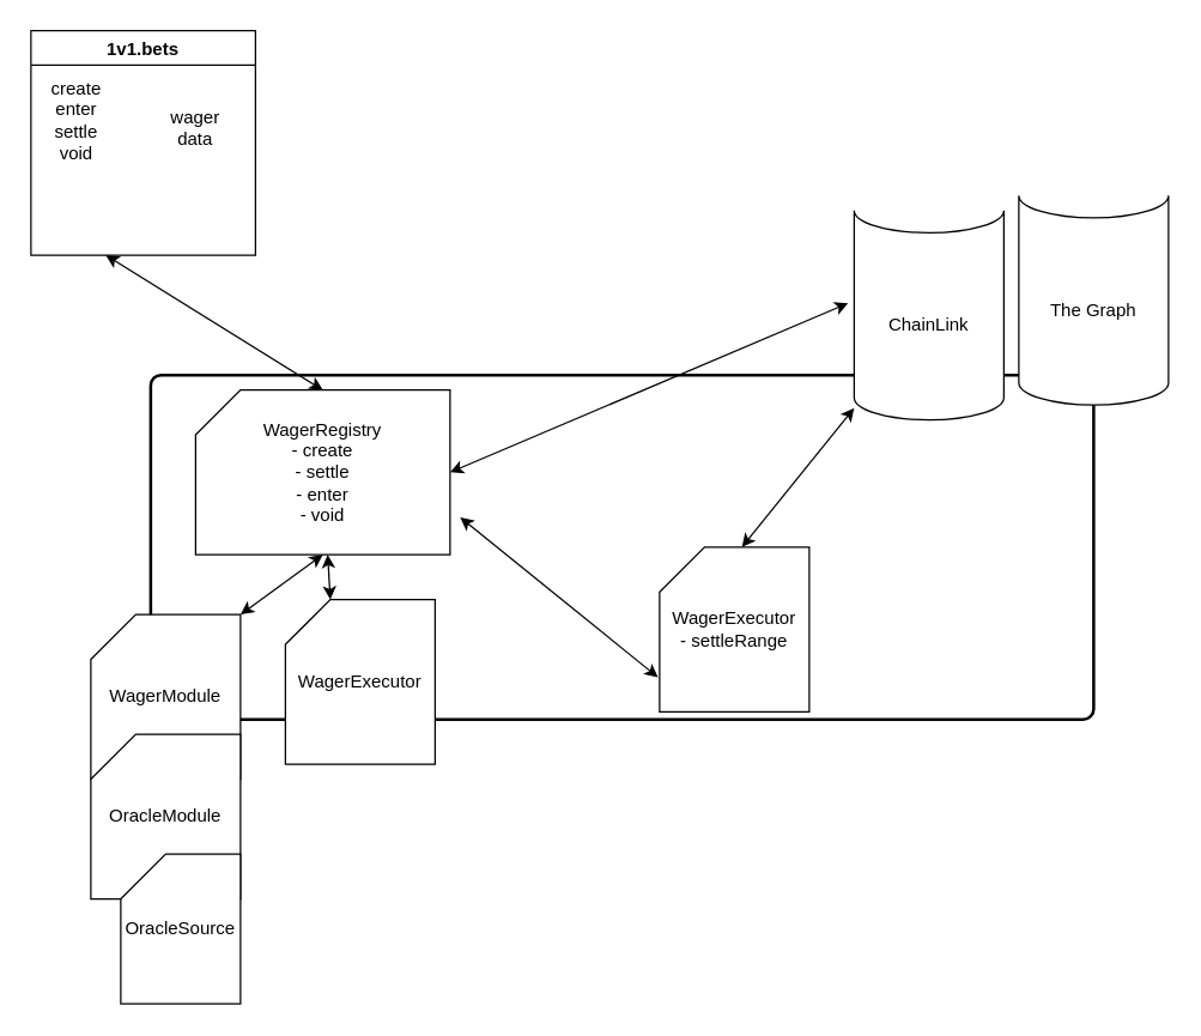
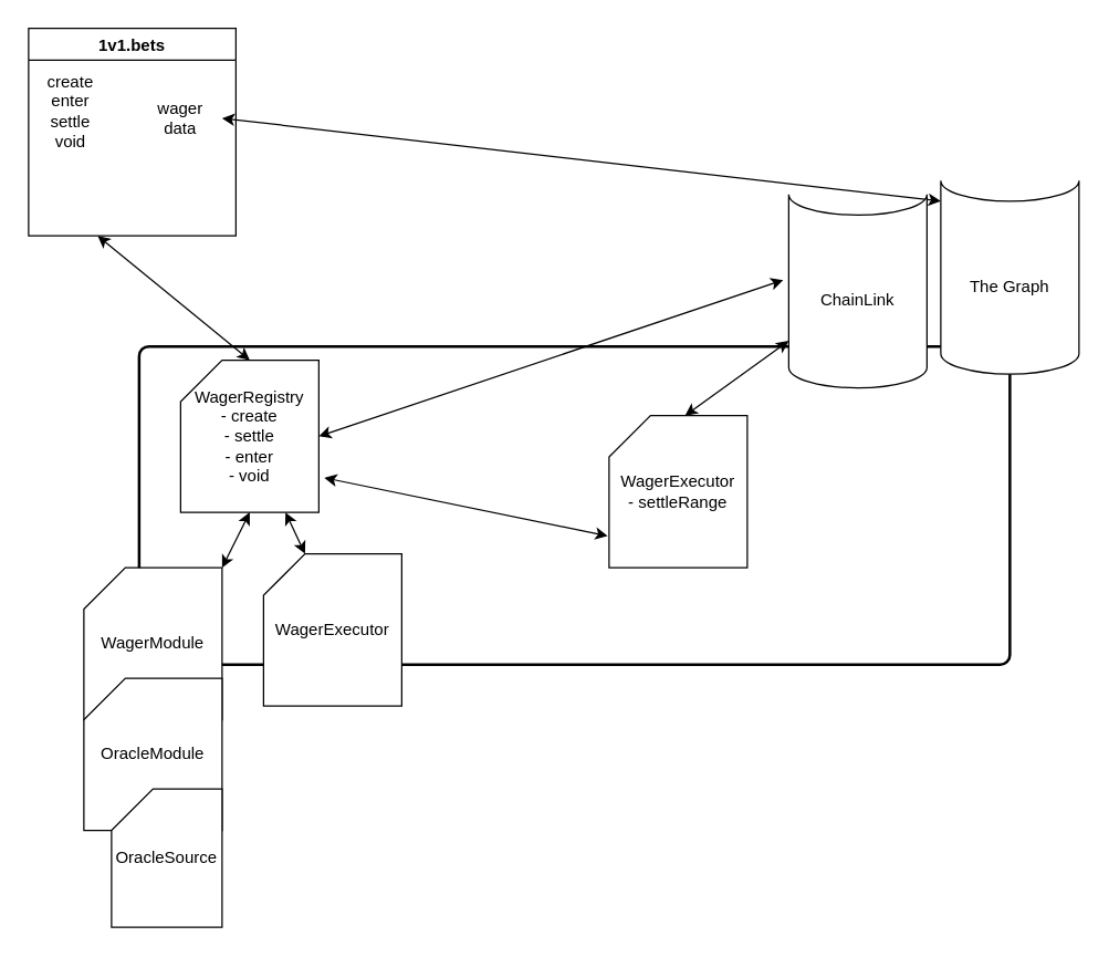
+ <mxCell id="8" value="" style="endArrow=classic;startArrow=classic;html=1;rounded=0;entryX=0;entryY=0;entryDx=0;entryDy=15;entryPerimeter=0;exitX=1;exitY=0.5;exitDx=0;exitDy=0;" parent="1" source="3" target="5" edge="1"><mxGeometry width="50" height="50" relative="1" as="geometry"><mxPoint x="370" y="260" as="sourcePoint" /><mxPoint x="420" y="210" as="targetPoint" /></mxGeometry></mxCell>
- <mxCell id="7" value="WagerRegistry&lt;br&gt;- create&lt;br&gt;- settle&lt;br&gt;- enter&lt;br&gt;- void" style="shape=card;whiteSpace=wrap;html=1;" parent="1" vertex="1"><mxGeometry x="130" y="260" width="170" height="110" as="geometry" /></mxCell>
+ <mxCell id="7" value="WagerRegistry&lt;br&gt;- create&lt;br&gt;- settle&lt;br&gt;- enter&lt;br&gt;- void" style="shape=card;whiteSpace=wrap;html=1;" parent="1" vertex="1"><mxGeometry x="130" y="260" width="100" height="110" as="geometry" /></mxCell>
- <mxCell id="9" value="WagerExecutor&lt;br&gt;- settleRange" style="shape=card;whiteSpace=wrap;html=1;" parent="1" vertex="1"><mxGeometry x="440" y="365" width="100" height="110" as="geometry" /></mxCell>
+ <mxCell id="9" value="WagerExecutor&lt;br&gt;- settleRange" style="shape=card;whiteSpace=wrap;html=1;" parent="1" vertex="1"><mxGeometry x="440" y="300" width="100" height="110" as="geometry" /></mxCell>
